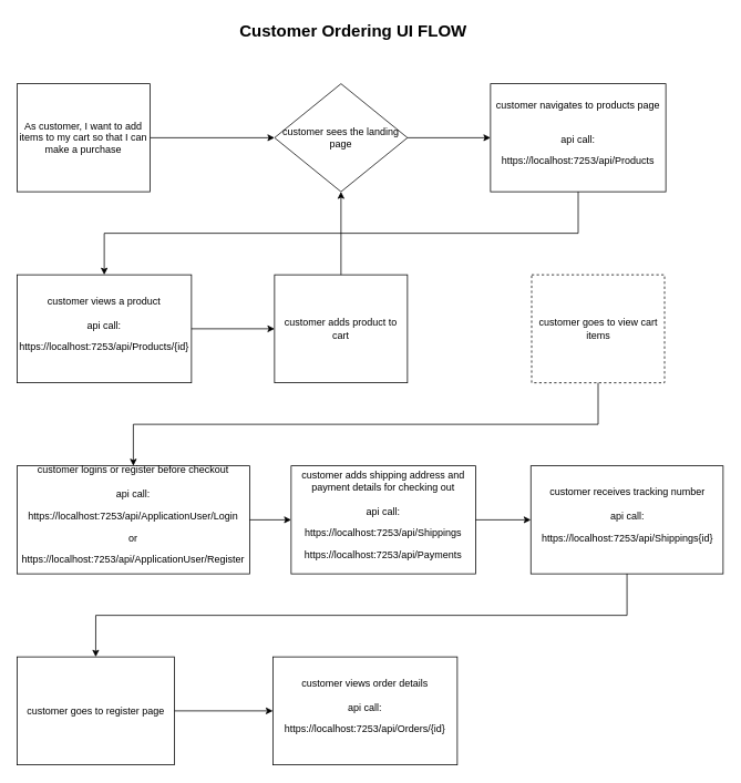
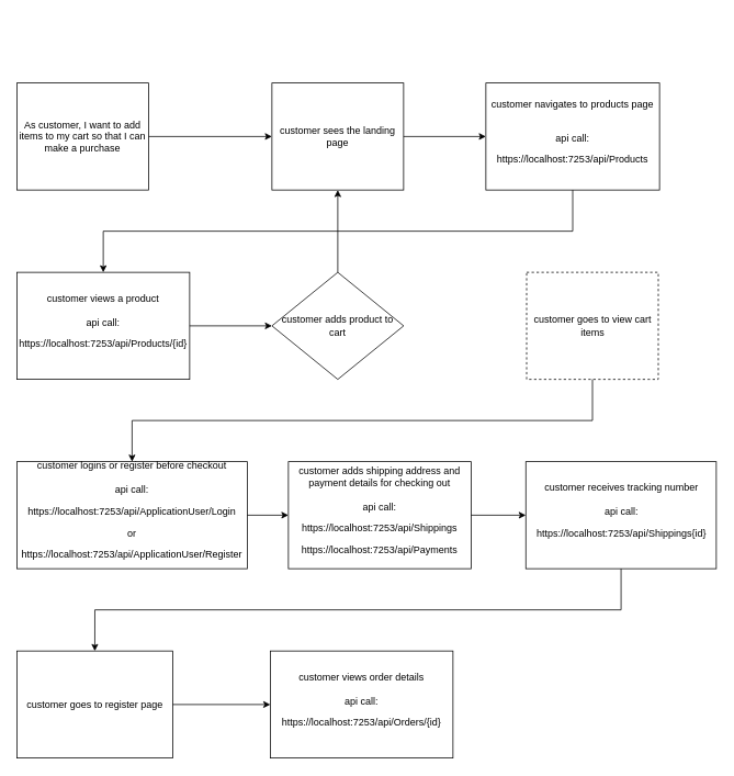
- <mxCell id="23" value="Customer Ordering UI FLOW" style="text;html=1;align=center;verticalAlign=middle;whiteSpace=wrap;rounded=0;fontStyle=1;fontSize=20;" vertex="1" parent="1"><mxGeometry x="260" y="20" width="330" height="30" as="geometry" /></mxCell>
- <mxCell id="2" value="customer sees the landing page" style="rhombus;whiteSpace=wrap;html=1;" vertex="1" parent="1"><mxGeometry x="330" y="100" width="160" height="130" as="geometry" /></mxCell>
+ <mxCell id="2" value="customer sees the landing page" style="rounded=0;whiteSpace=wrap;html=1;" vertex="1" parent="1"><mxGeometry x="330" y="100" width="160" height="130" as="geometry" /></mxCell>
- <mxCell id="9" value="customer adds product to cart" style="rounded=0;whiteSpace=wrap;html=1;" vertex="1" parent="1"><mxGeometry x="330" y="330" width="160" height="130" as="geometry" /></mxCell>
+ <mxCell id="9" value="customer adds product to cart" style="rhombus;whiteSpace=wrap;html=1;" vertex="1" parent="1"><mxGeometry x="330" y="330" width="160" height="130" as="geometry" /></mxCell>
